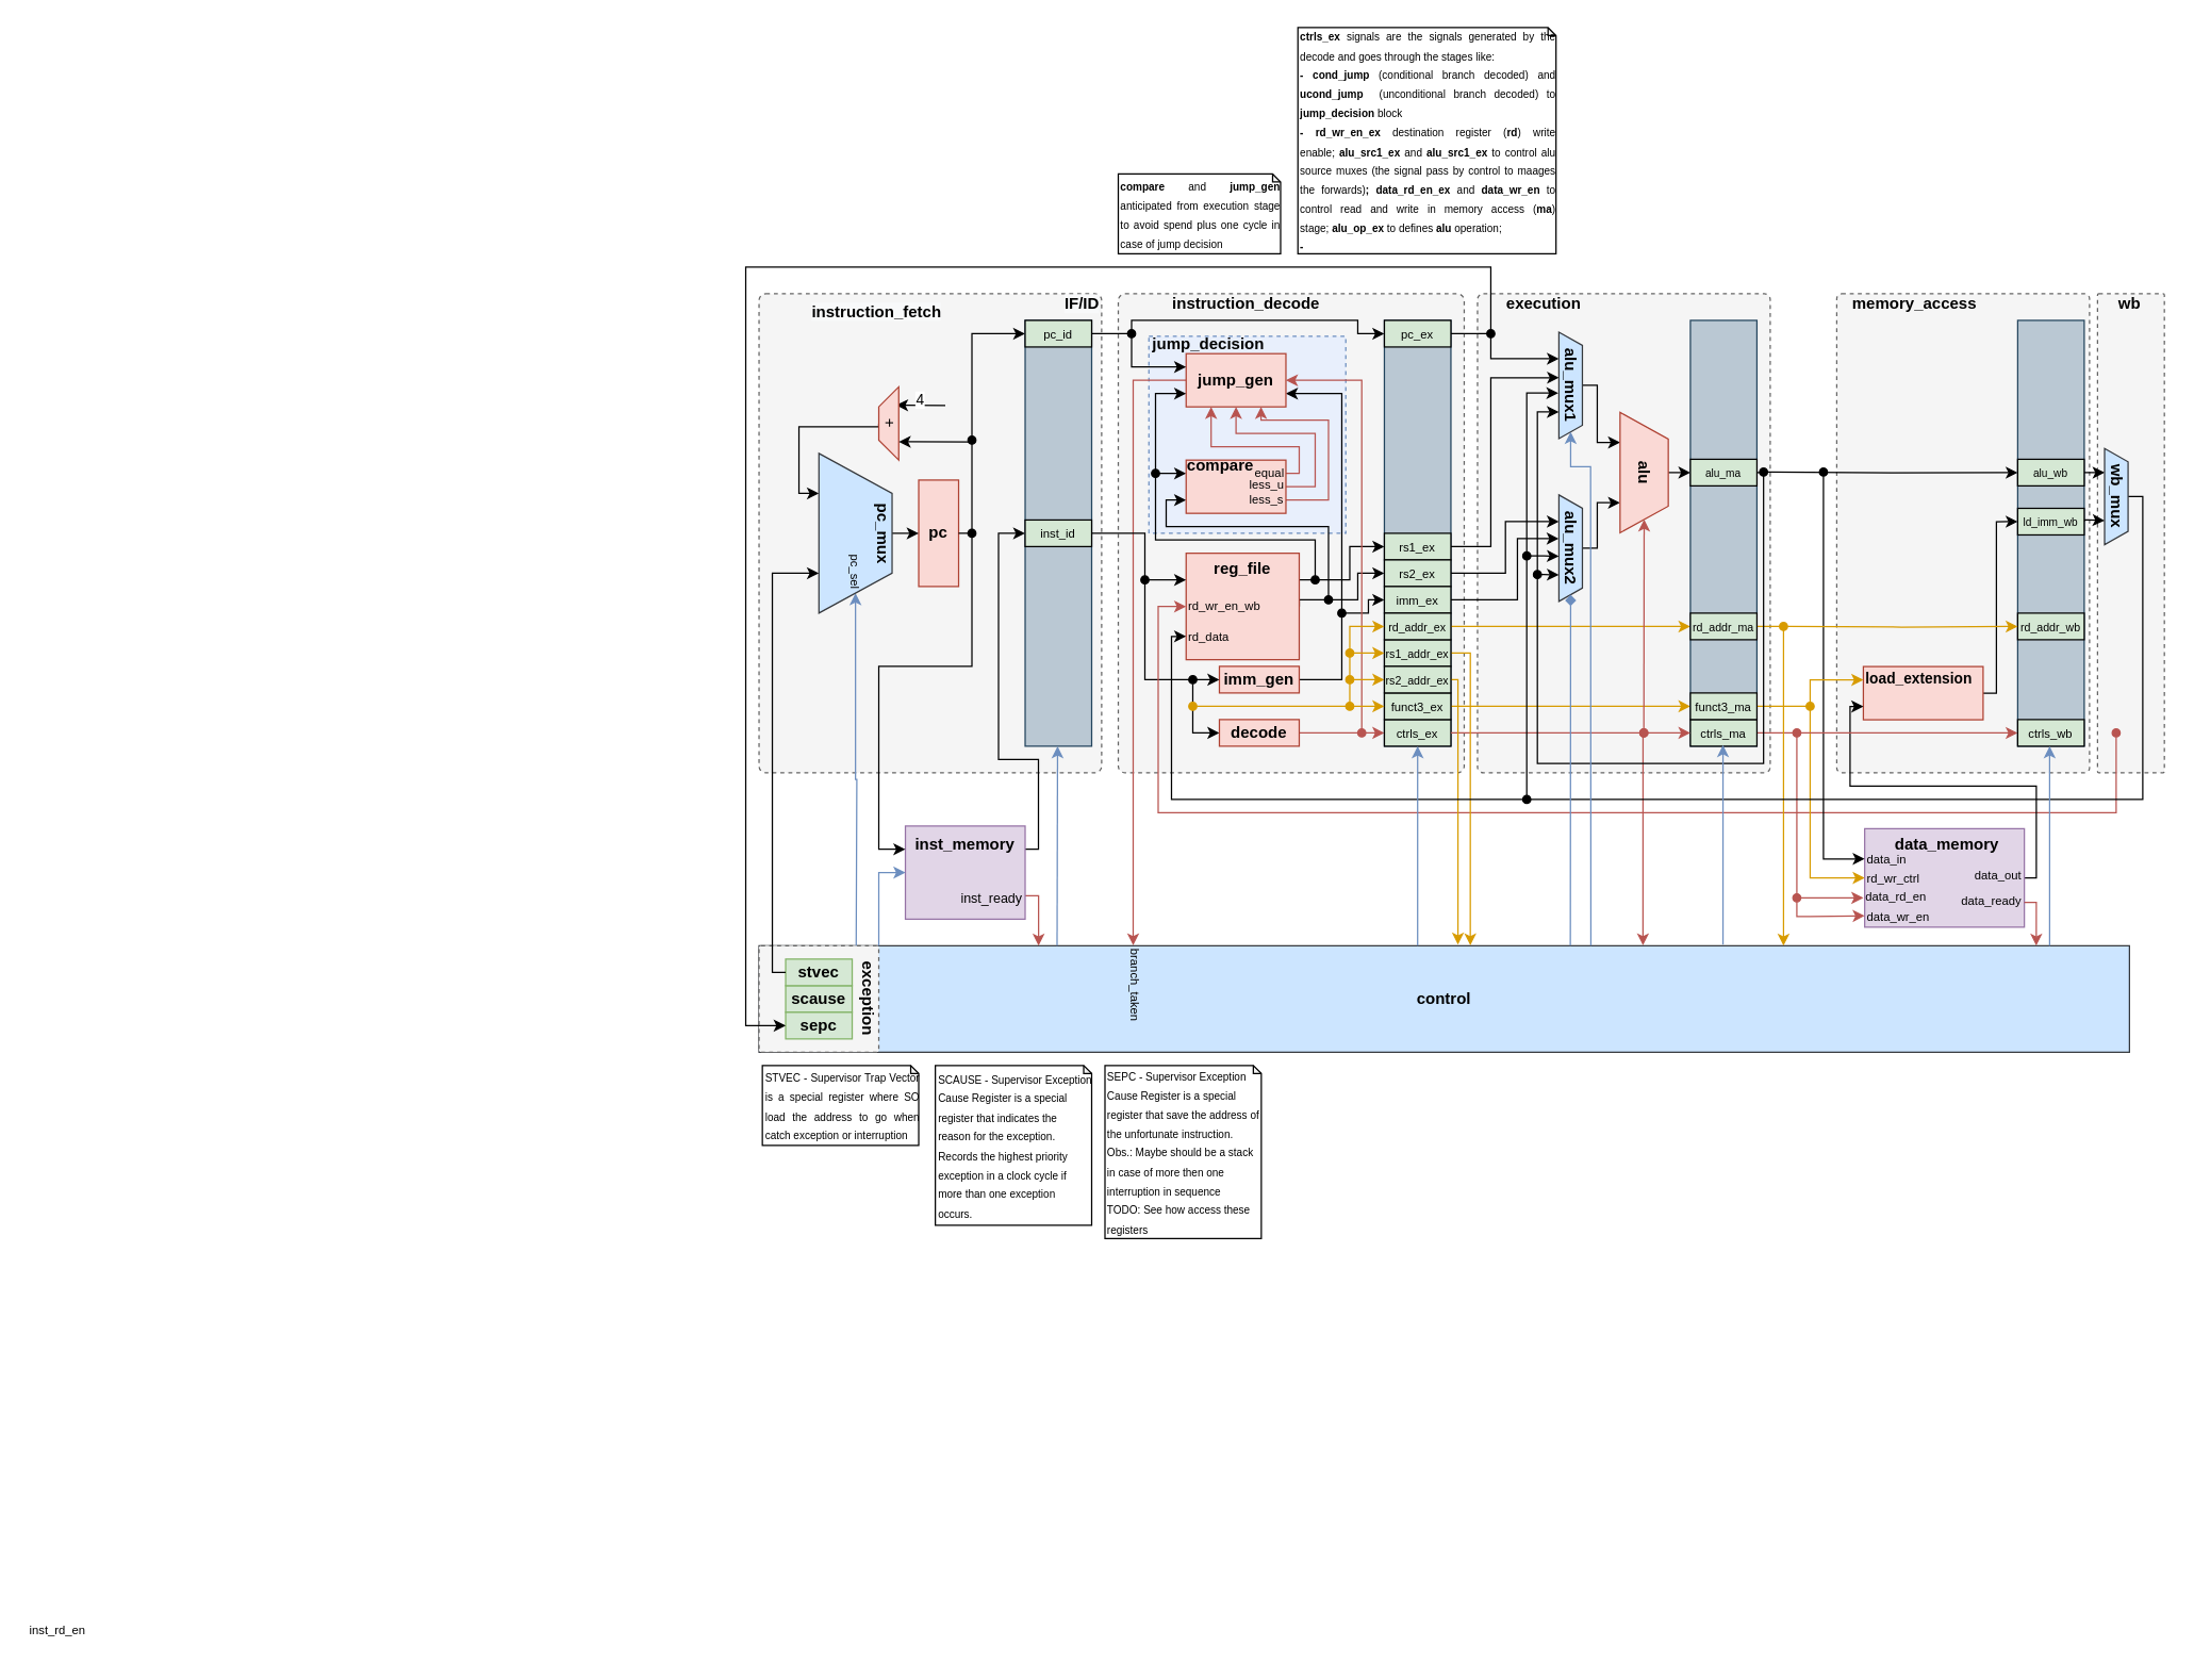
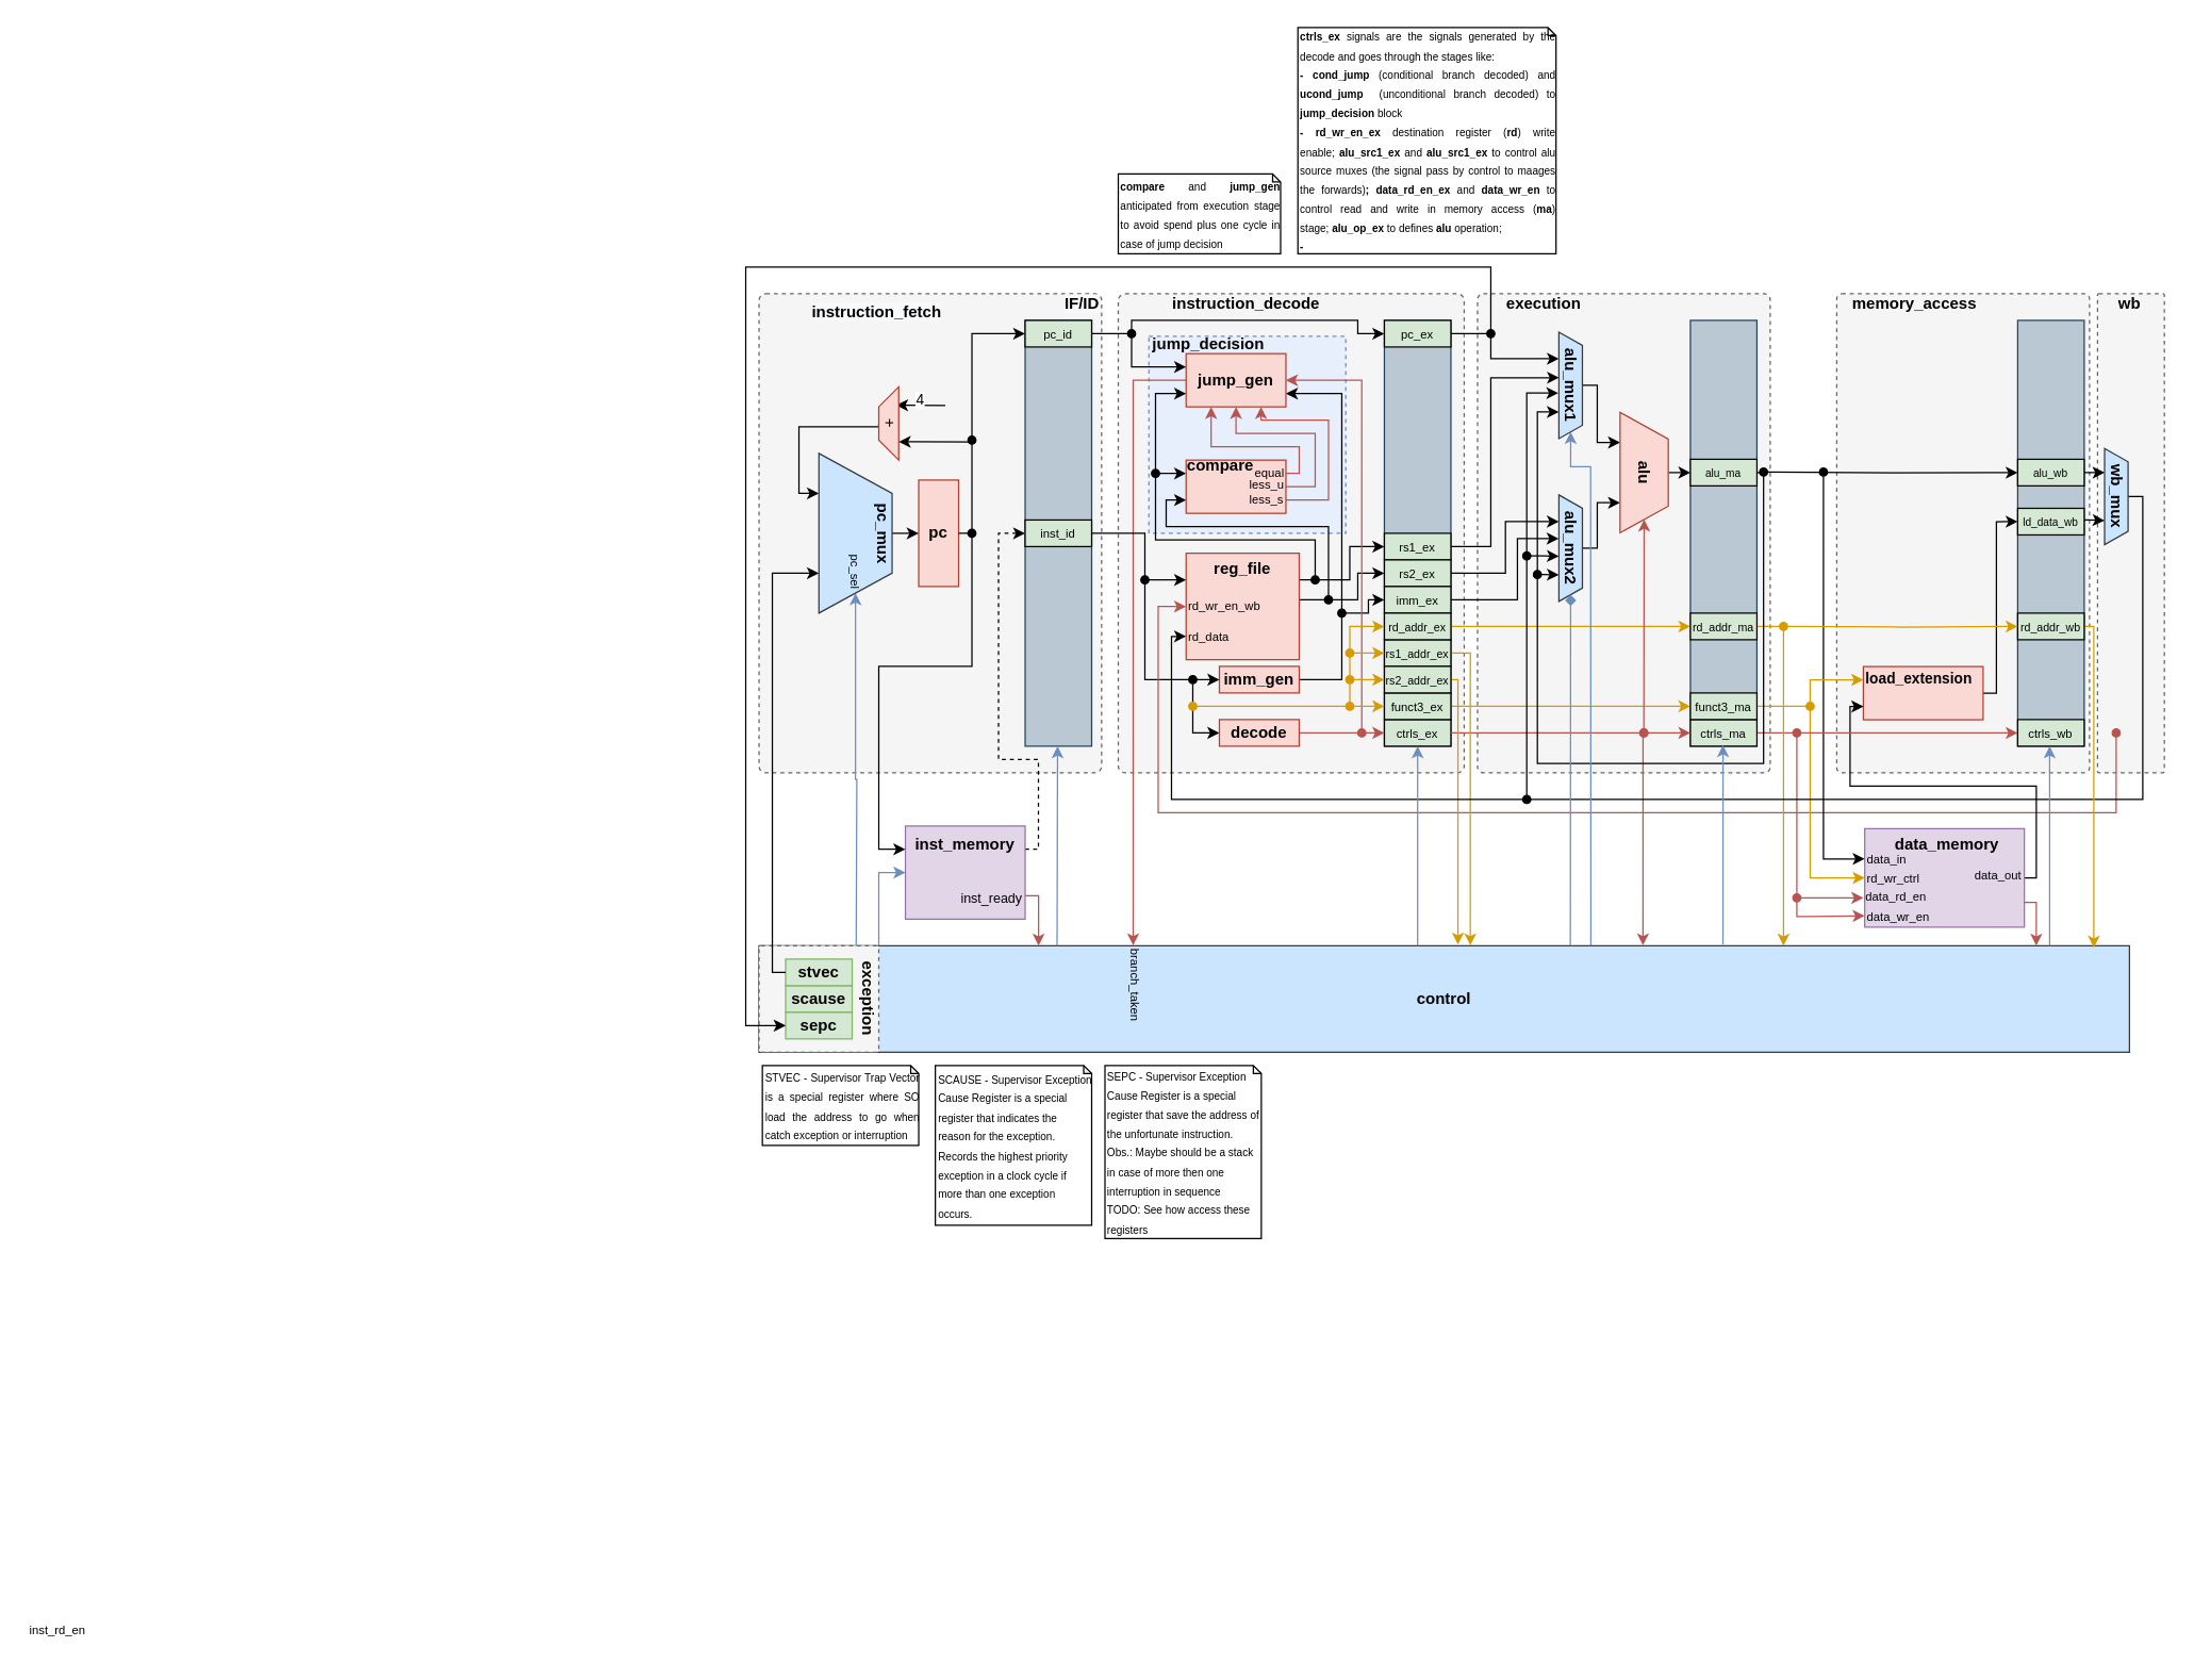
- <mxCell id="130" value="&lt;font style=&quot;font-size: 8.1px&quot;&gt;ld_imm_wb&lt;/font&gt;" style="rounded=0;whiteSpace=wrap;html=1;arcSize=16;fillColor=#d5e8d4;" parent="1" vertex="1"><mxGeometry x="1516" y="381.25" width="50" height="20" as="geometry" /></mxCell>
+ <mxCell id="130" value="&lt;font style=&quot;font-size: 8.1px&quot;&gt;ld_data_wb&lt;/font&gt;" style="rounded=0;whiteSpace=wrap;html=1;arcSize=16;fillColor=#d5e8d4;" parent="1" vertex="1"><mxGeometry x="1516" y="381.25" width="50" height="20" as="geometry" /></mxCell>
- <mxCell id="11" style="edgeStyle=orthogonalEdgeStyle;rounded=0;orthogonalLoop=1;jettySize=auto;html=1;exitX=1;exitY=0.25;exitDx=0;exitDy=0;entryX=0;entryY=0.5;entryDx=0;entryDy=0;startArrow=none;startFill=0;" parent="1" source="13" target="44" edge="1"><mxGeometry relative="1" as="geometry"><Array as="points"><mxPoint x="780" y="638" /><mxPoint x="780" y="570" /><mxPoint x="750" y="570" /><mxPoint x="750" y="400" /></Array></mxGeometry></mxCell>
+ <mxCell id="11" style="edgeStyle=orthogonalEdgeStyle;rounded=0;orthogonalLoop=1;jettySize=auto;html=1;exitX=1;exitY=0.25;exitDx=0;exitDy=0;entryX=0;entryY=0.5;entryDx=0;entryDy=0;startArrow=none;startFill=0;dashed=1;" parent="1" source="13" target="44" edge="1"><mxGeometry relative="1" as="geometry"><Array as="points"><mxPoint x="780" y="638" /><mxPoint x="780" y="570" /><mxPoint x="750" y="570" /><mxPoint x="750" y="400" /></Array></mxGeometry></mxCell>
+ <mxCell id="152" style="edgeStyle=orthogonalEdgeStyle;rounded=0;orthogonalLoop=1;jettySize=auto;html=1;exitX=1;exitY=0.5;exitDx=0;exitDy=0;entryX=0.974;entryY=0.018;entryDx=0;entryDy=0;entryPerimeter=0;fillColor=#ffe6cc;strokeColor=#d79b00;" edge="1" parent="1" source="153" target="3"><mxGeometry relative="1" as="geometry"><Array as="points"><mxPoint x="1573" y="470" /></Array></mxGeometry></mxCell>
- <mxCell id="115" value="&lt;div style=&quot;text-align: center&quot;&gt;&lt;font face=&quot;helvetica&quot; color=&quot;#000000&quot; style=&quot;font-size: 9px&quot;&gt;data_ready&lt;/font&gt;&lt;/div&gt;" style="text;whiteSpace=wrap;html=1;" parent="1" vertex="1"><mxGeometry x="1472" y="662" width="44" height="26.5" as="geometry" /></mxCell>
